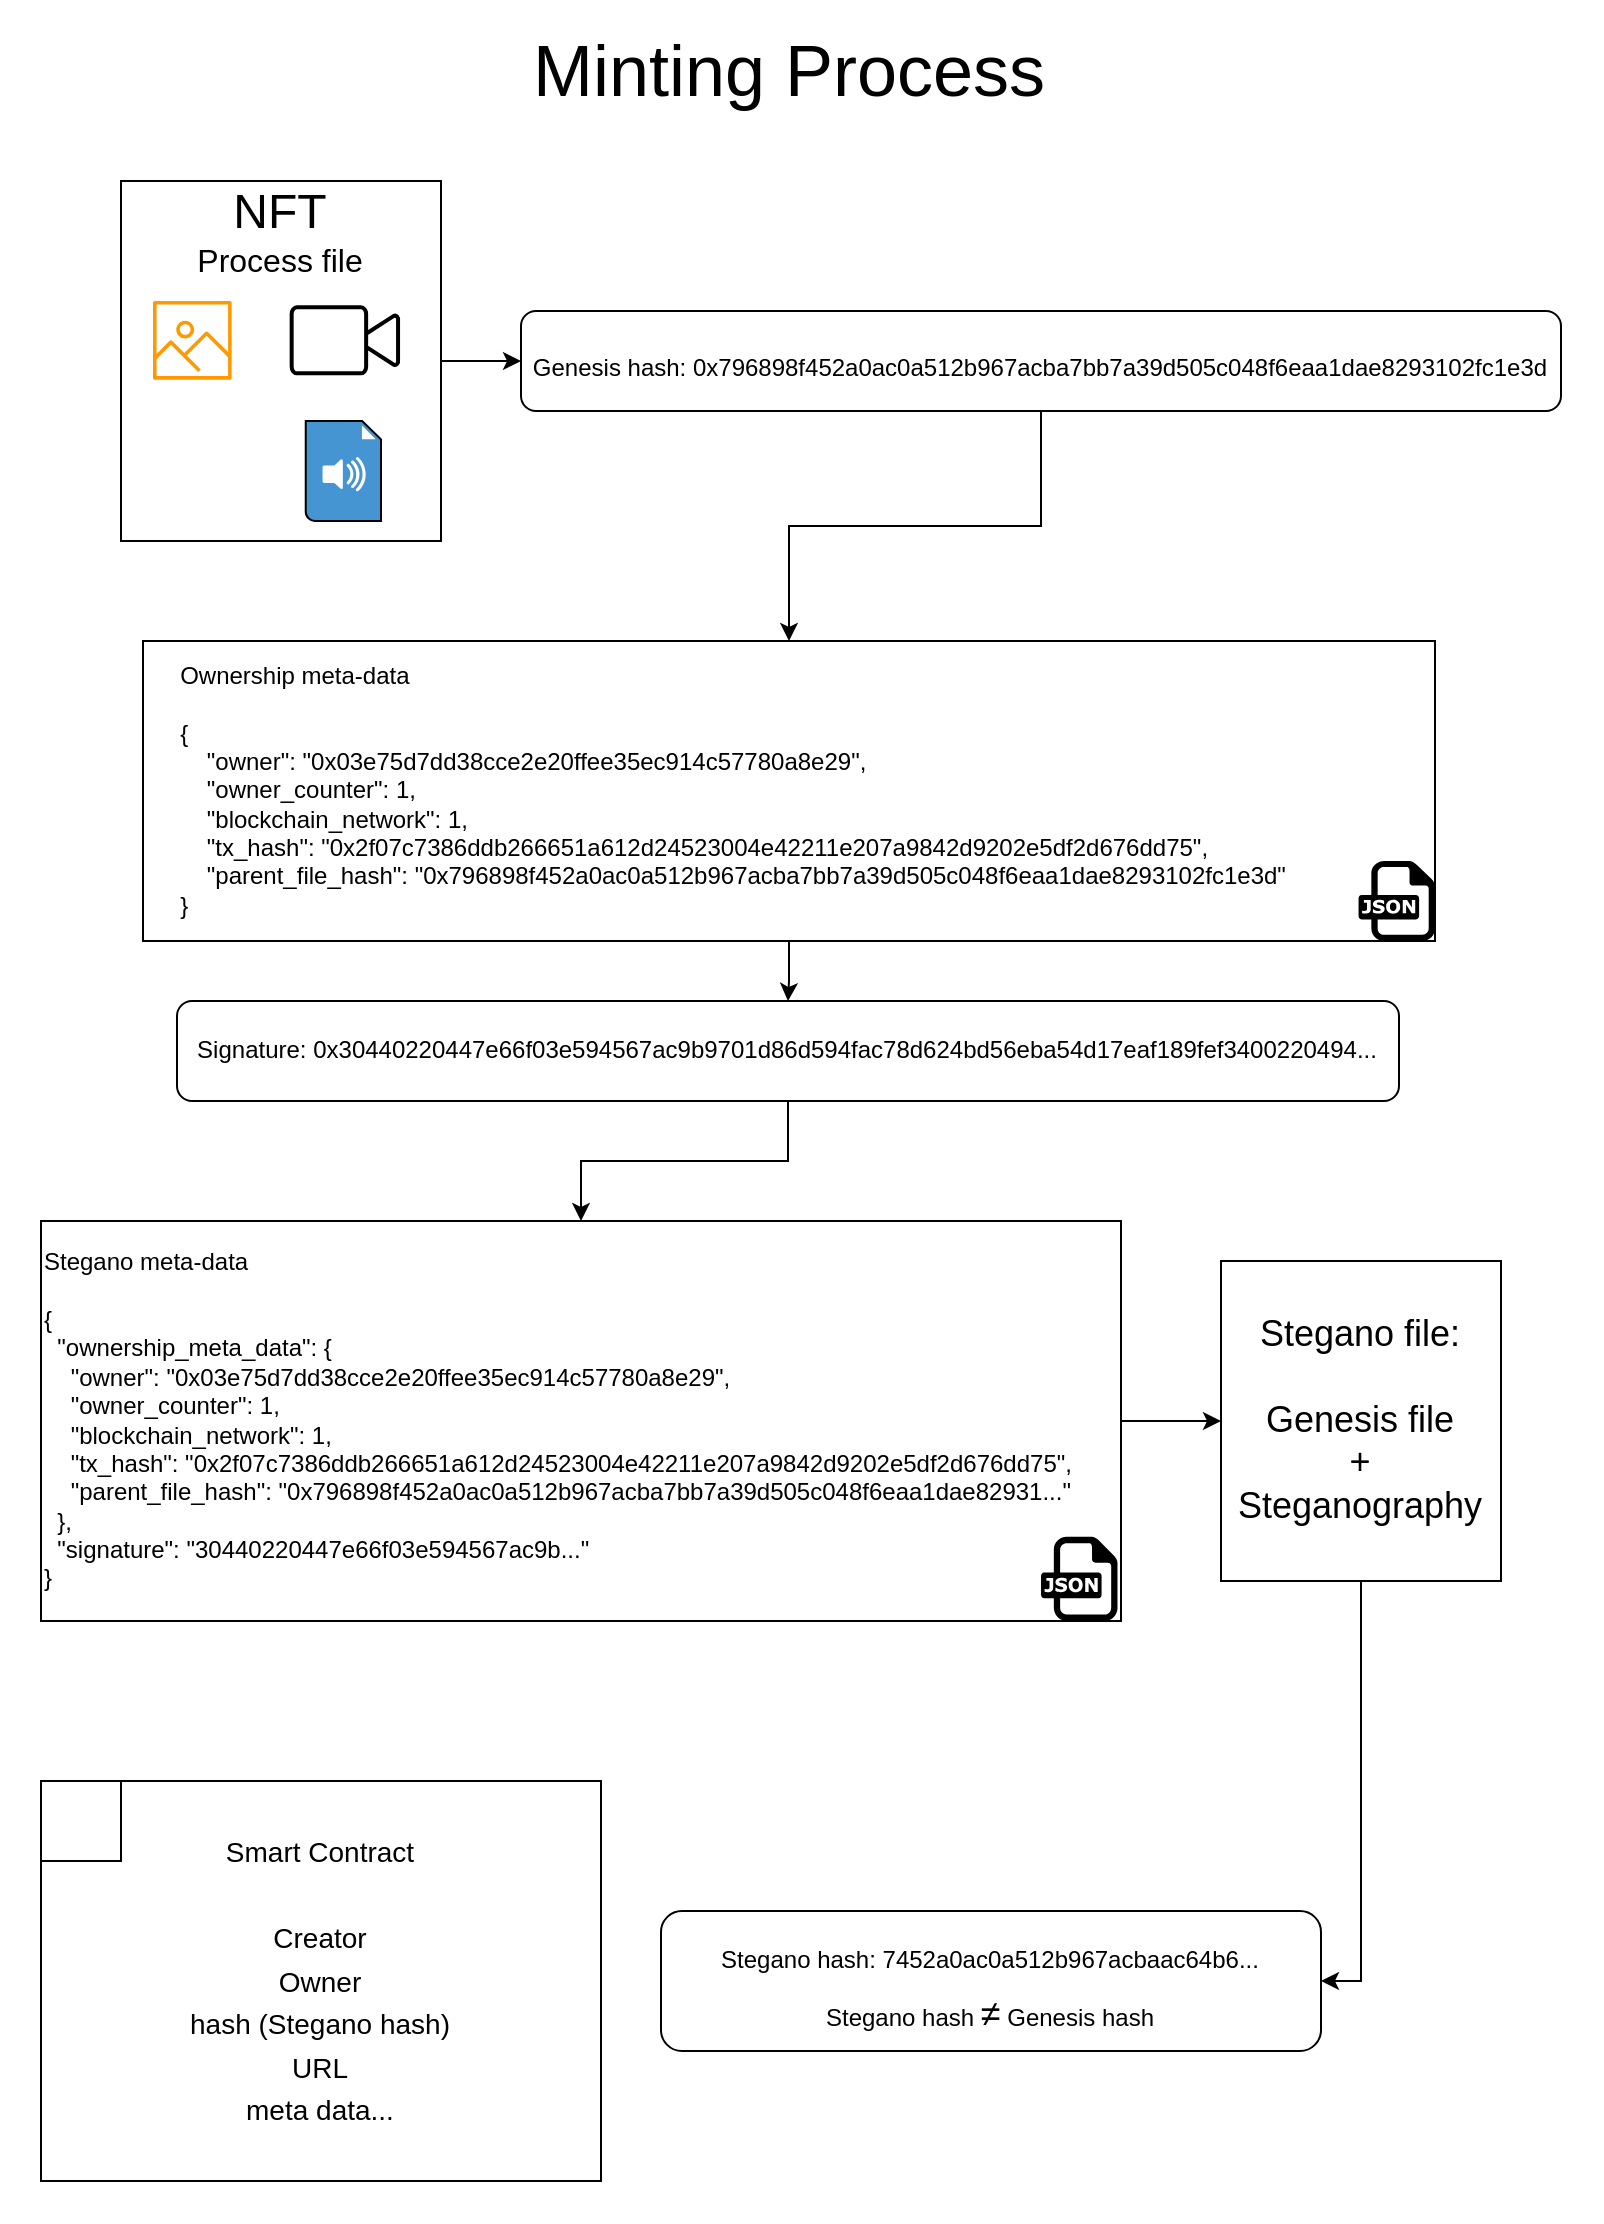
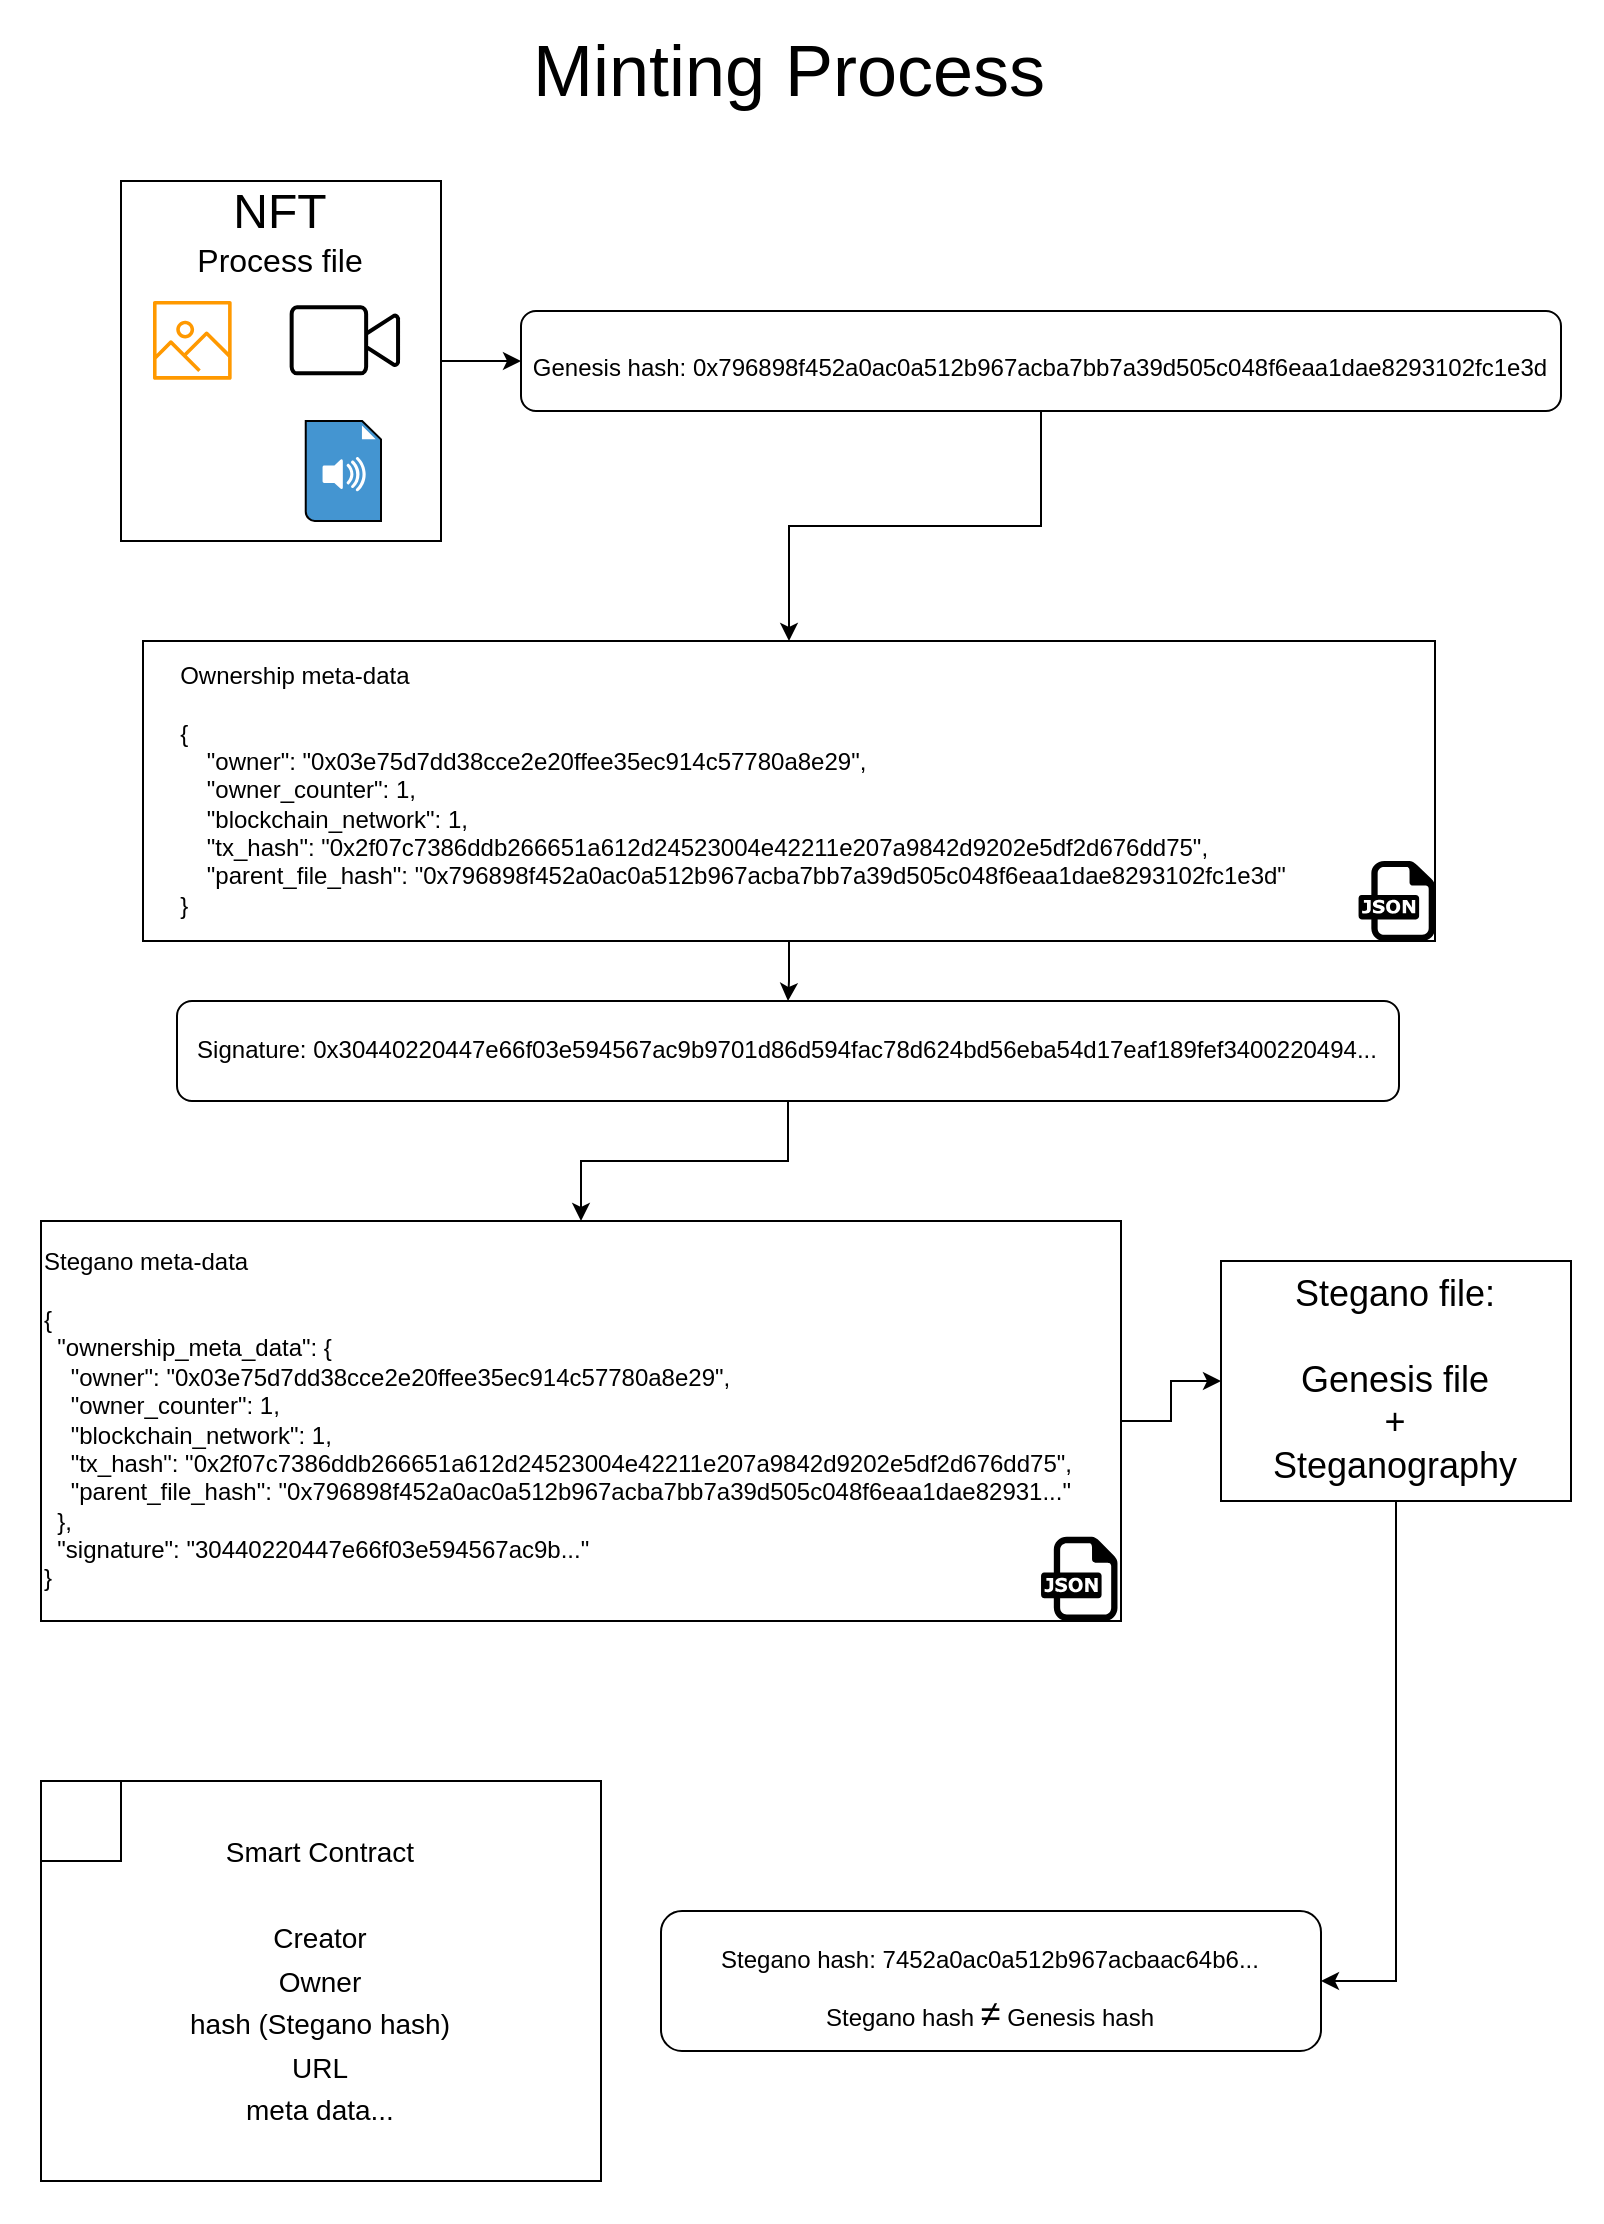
- <mxCell id="4" value="&lt;font style=&quot;font-size: 18px&quot;&gt;Stegano file:&lt;br&gt;&lt;br&gt;Genesis file&lt;br&gt;+&lt;br&gt;Steganography&lt;/font&gt;" style="rounded=0;whiteSpace=wrap;html=1;labelBackgroundColor=default;fontSize=9;fontColor=default;strokeColor=default;fillColor=default;align=center;" parent="1" vertex="1"><mxGeometry x="610" y="630" width="140" height="160" as="geometry" /></mxCell>
+ <mxCell id="4" value="&lt;font style=&quot;font-size: 18px&quot;&gt;Stegano file:&lt;br&gt;&lt;br&gt;Genesis file&lt;br&gt;+&lt;br&gt;Steganography&lt;/font&gt;" style="rounded=0;whiteSpace=wrap;html=1;labelBackgroundColor=default;fontSize=9;fontColor=default;strokeColor=default;fillColor=default;align=center;" parent="1" vertex="1"><mxGeometry x="610" y="630" width="175" height="120" as="geometry" /></mxCell>
